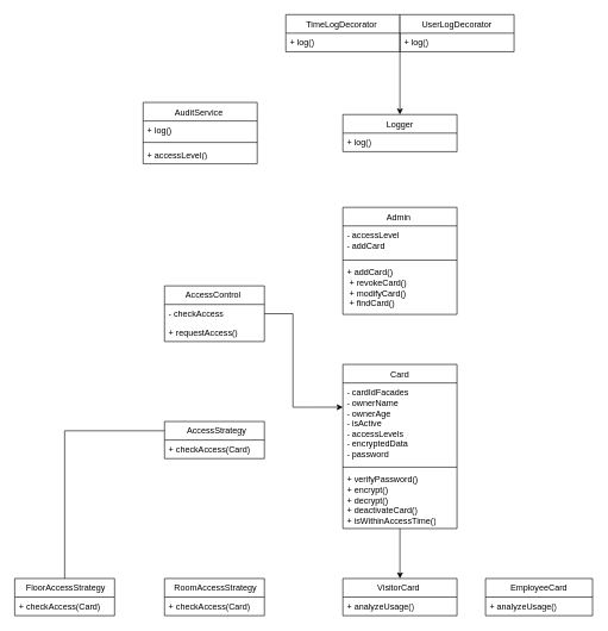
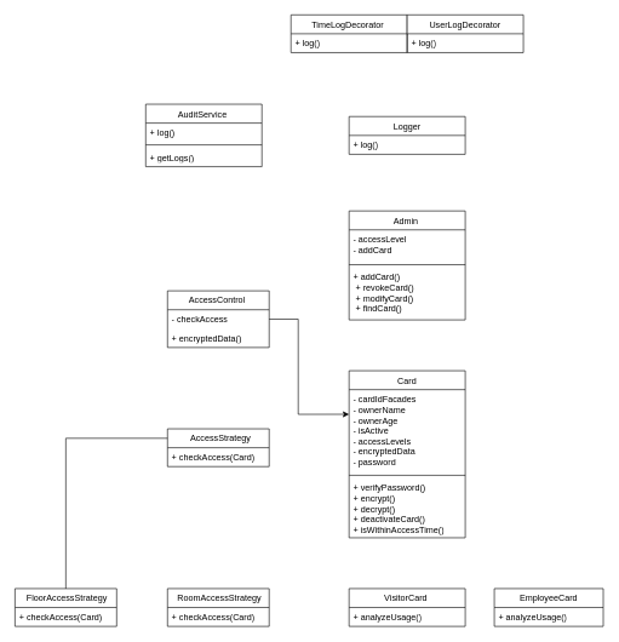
- <mxCell id="27" style="edgeStyle=orthogonalEdgeStyle;rounded=0;orthogonalLoop=1;jettySize=auto;html=1;entryX=0.5;entryY=0;entryDx=0;entryDy=0;" edge="1" parent="1" source="28" target="19"><mxGeometry relative="1" as="geometry"><Array as="points"><mxPoint x="560" y="90" /><mxPoint x="560" y="90" /></Array></mxGeometry></mxCell>
- <mxCell id="26" value="+ accessLevel()" style="text;strokeColor=none;fillColor=none;align=left;verticalAlign=top;spacingLeft=4;spacingRight=4;overflow=hidden;rotatable=0;points=[[0,0.5],[1,0.5]];portConstraint=eastwest;whiteSpace=wrap;html=1;" parent="23" vertex="1"><mxGeometry y="60" width="160" height="26" as="geometry" /></mxCell>
+ <mxCell id="26" value="+ getLogs()" style="text;strokeColor=none;fillColor=none;align=left;verticalAlign=top;spacingLeft=4;spacingRight=4;overflow=hidden;rotatable=0;points=[[0,0.5],[1,0.5]];portConstraint=eastwest;whiteSpace=wrap;html=1;" parent="23" vertex="1"><mxGeometry y="60" width="160" height="26" as="geometry" /></mxCell>
- <mxCell id="5" value="+ requestAccess()&amp;nbsp;" style="text;strokeColor=none;fillColor=none;align=left;verticalAlign=top;spacingLeft=4;spacingRight=4;overflow=hidden;rotatable=0;points=[[0,0.5],[1,0.5]];portConstraint=eastwest;whiteSpace=wrap;html=1;" parent="3" vertex="1"><mxGeometry y="52" width="140" height="26" as="geometry" /></mxCell>
+ <mxCell id="5" value="+ encryptedData()&amp;nbsp;" style="text;strokeColor=none;fillColor=none;align=left;verticalAlign=top;spacingLeft=4;spacingRight=4;overflow=hidden;rotatable=0;points=[[0,0.5],[1,0.5]];portConstraint=eastwest;whiteSpace=wrap;html=1;" parent="3" vertex="1"><mxGeometry y="52" width="140" height="26" as="geometry" /></mxCell>
- <mxCell id="30" style="edgeStyle=orthogonalEdgeStyle;rounded=0;orthogonalLoop=1;jettySize=auto;html=1;entryX=0.5;entryY=0;entryDx=0;entryDy=0;" edge="1" parent="1" source="31" target="13"><mxGeometry relative="1" as="geometry" /></mxCell>
